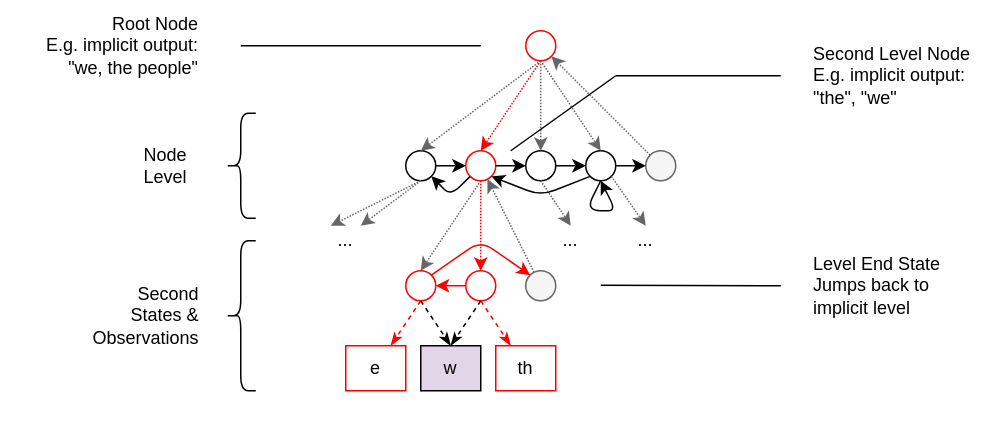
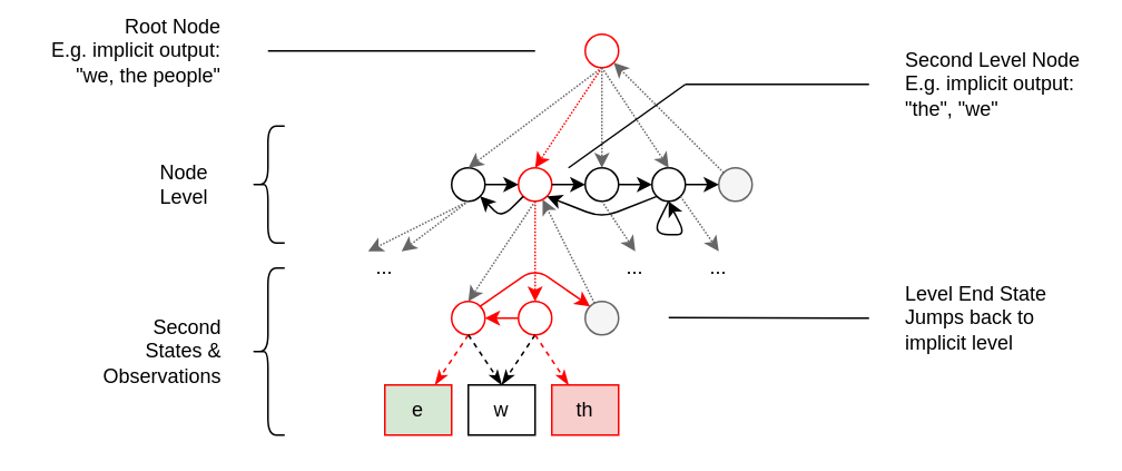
- <mxCell id="37" value="e" style="rounded=0;whiteSpace=wrap;html=1;strokeColor=#FF0000;" vertex="1" parent="1"><mxGeometry x="230" y="230" width="40" height="30" as="geometry" /></mxCell>
+ <mxCell id="37" value="e" style="rounded=0;whiteSpace=wrap;html=1;strokeColor=#FF0000;fillColor=#d5e8d4;" vertex="1" parent="1"><mxGeometry x="230" y="230" width="40" height="30" as="geometry" /></mxCell>
- <mxCell id="38" value="w" style="rounded=0;whiteSpace=wrap;html=1;fillColor=#e1d5e7;" vertex="1" parent="1"><mxGeometry x="280" y="230" width="40" height="30" as="geometry" /></mxCell>
+ <mxCell id="38" value="w" style="rounded=0;whiteSpace=wrap;html=1;" vertex="1" parent="1"><mxGeometry x="280" y="230" width="40" height="30" as="geometry" /></mxCell>
- <mxCell id="39" value="th" style="rounded=0;whiteSpace=wrap;html=1;strokeColor=#FF0000;" vertex="1" parent="1"><mxGeometry x="330" y="230" width="40" height="30" as="geometry" /></mxCell>
+ <mxCell id="39" value="th" style="rounded=0;whiteSpace=wrap;html=1;strokeColor=#FF0000;fillColor=#f8cecc;" vertex="1" parent="1"><mxGeometry x="330" y="230" width="40" height="30" as="geometry" /></mxCell>
